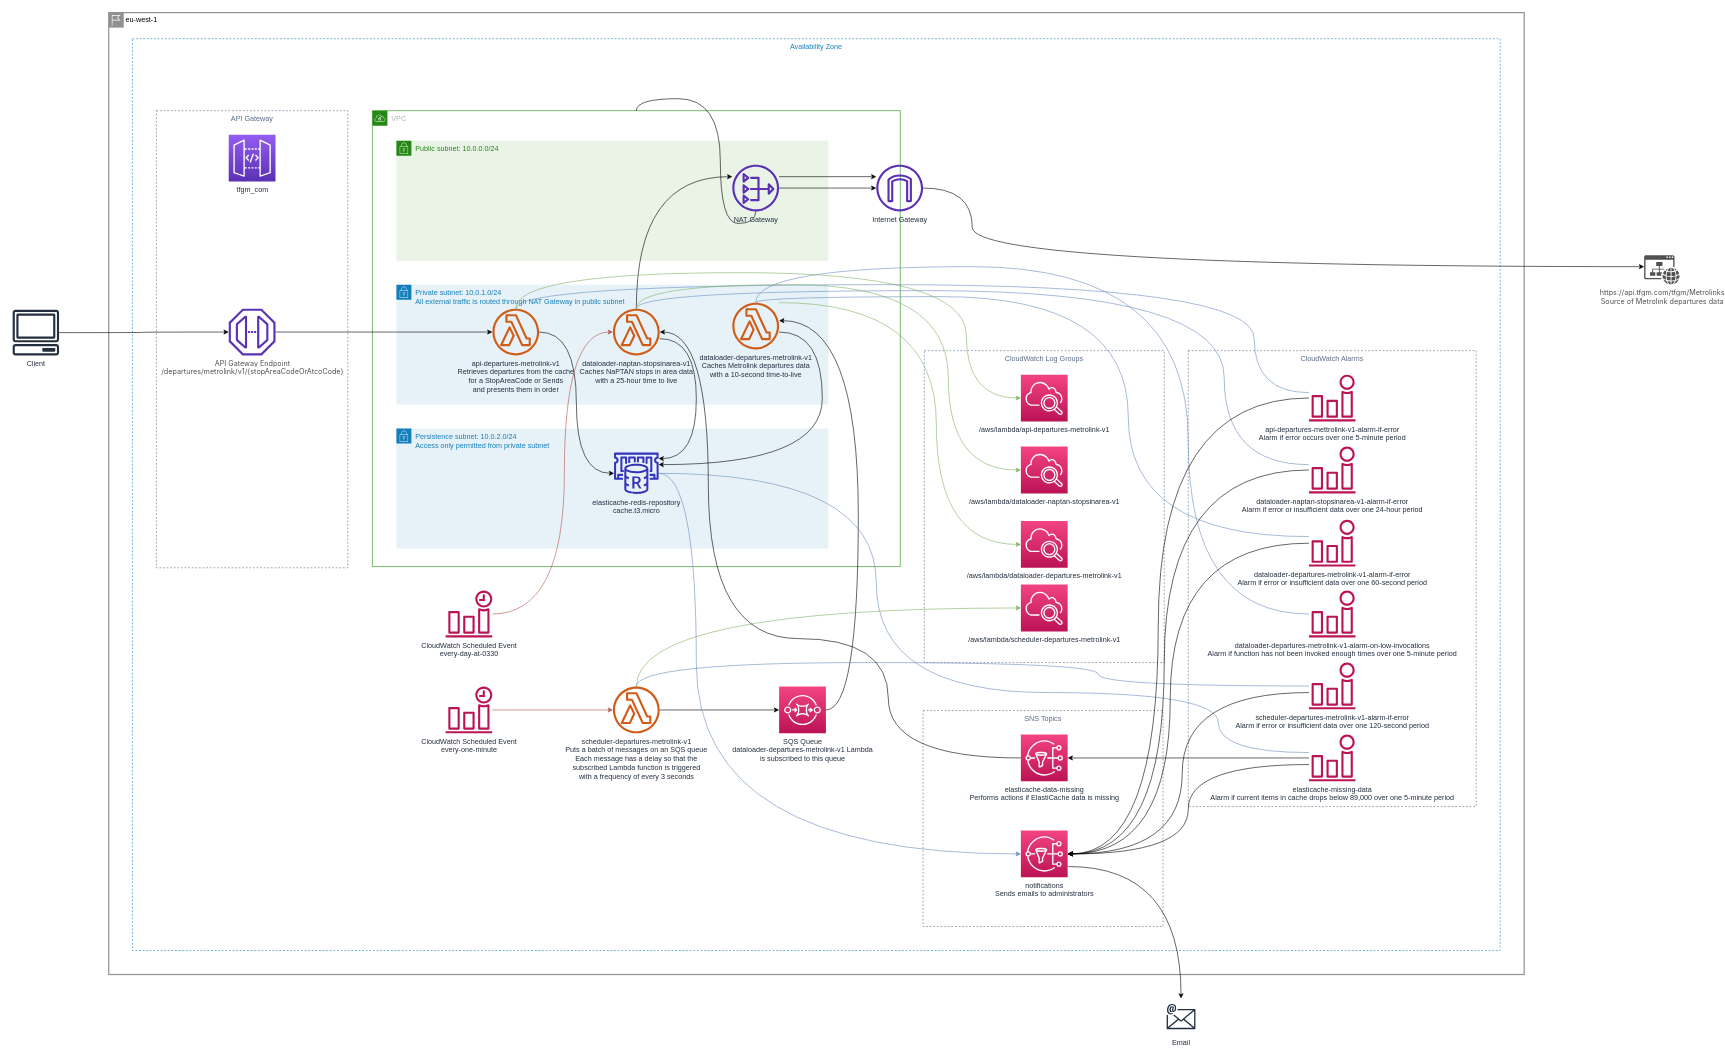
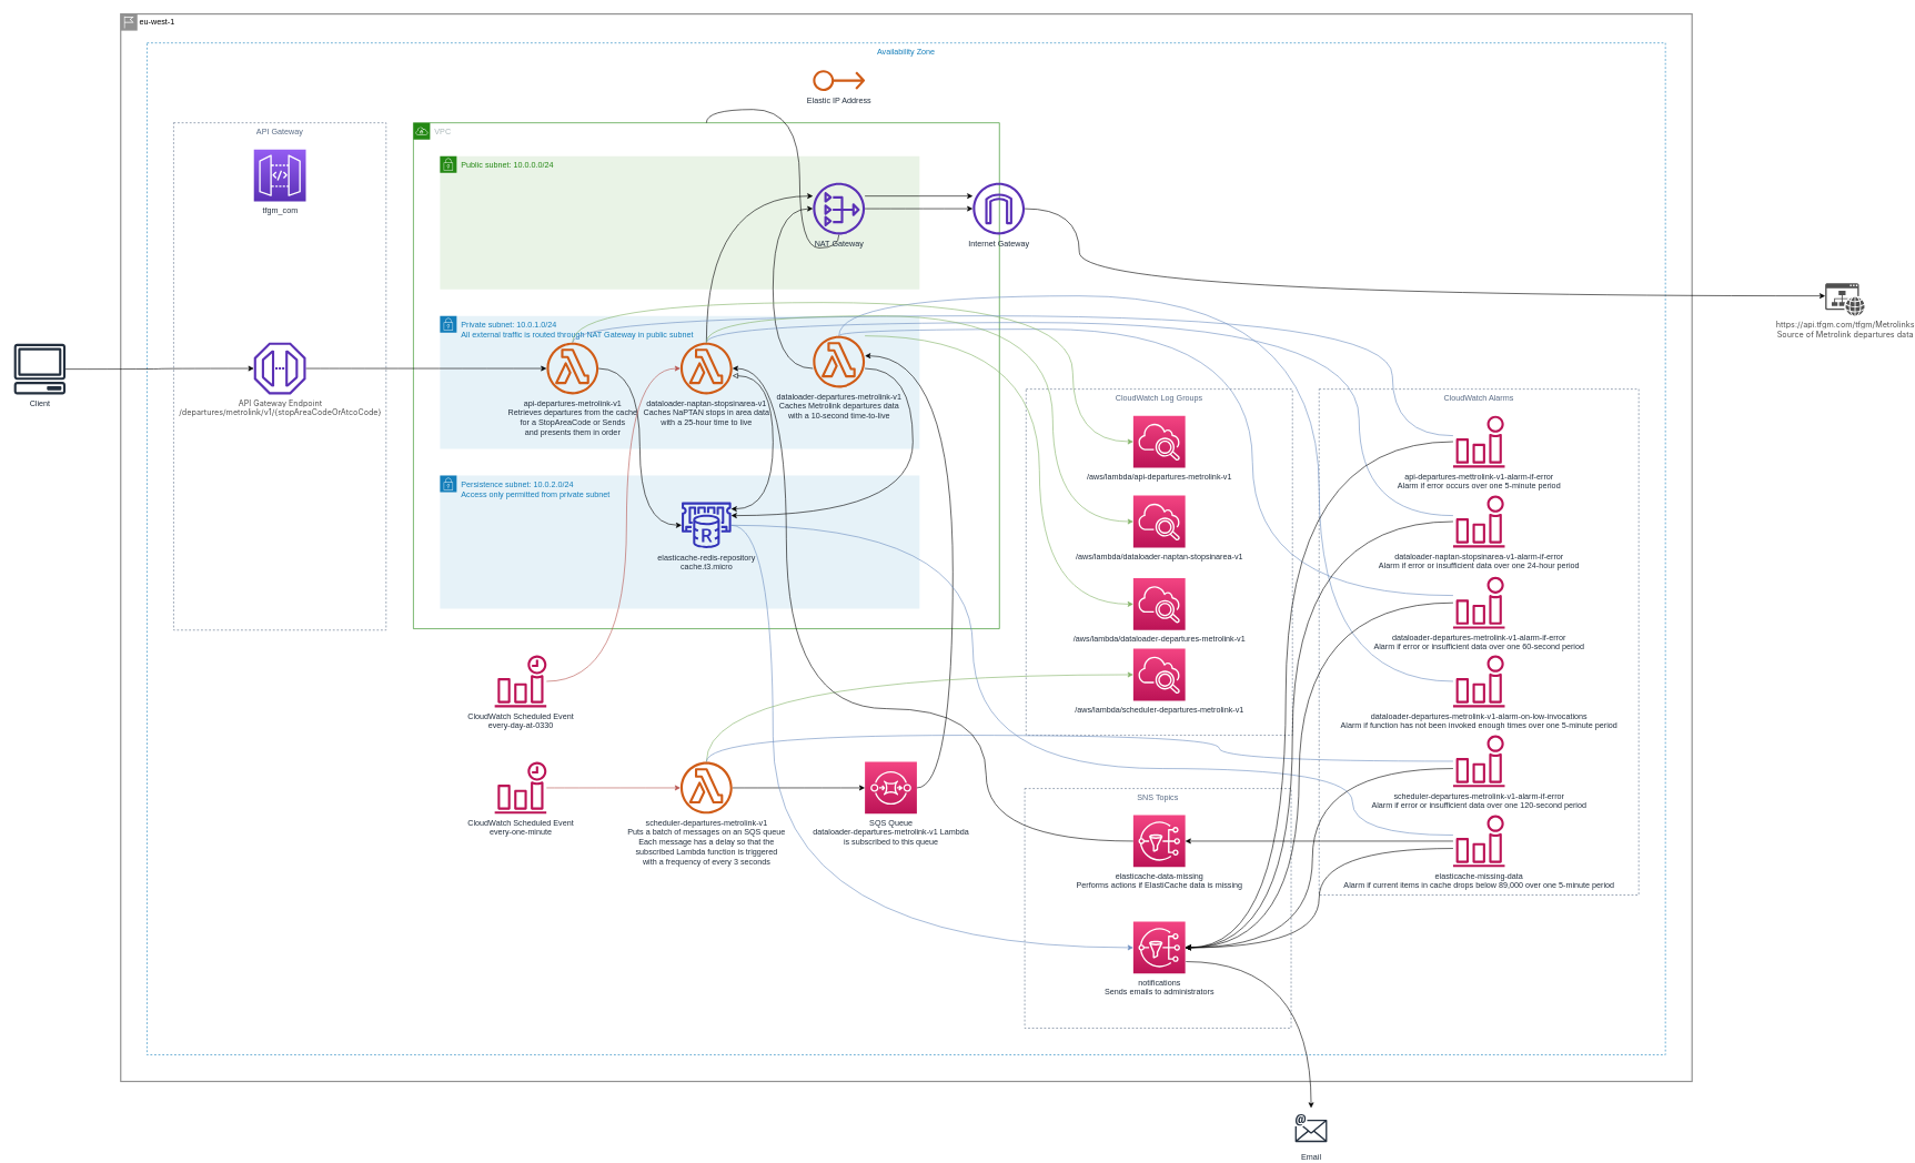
+ <mxCell id="43" value="Elastic IP Address" style="outlineConnect=0;fontColor=#232F3E;gradientColor=none;fillColor=#D05C17;strokeColor=none;dashed=0;verticalLabelPosition=bottom;verticalAlign=top;align=center;html=1;fontSize=12;fontStyle=0;aspect=fixed;pointerEvents=1;shape=mxgraph.aws4.elastic_ip_address;" parent="1" vertex="1"><mxGeometry x="1220" y="104" width="78" height="33" as="geometry" /></mxCell>
+ <mxCell id="19" style="edgeStyle=orthogonalEdgeStyle;rounded=0;orthogonalLoop=1;jettySize=auto;html=1;startArrow=none;startFill=0;endArrow=classic;endFill=1;elbow=vertical;curved=1;" parent="1" source="35" target="28" edge="1"><mxGeometry relative="1" as="geometry"><Array as="points"><mxPoint x="1160" y="553" /><mxPoint x="1160" y="313" /></Array></mxGeometry></mxCell>
- <mxCell id="18" style="edgeStyle=orthogonalEdgeStyle;curved=1;rounded=0;orthogonalLoop=1;jettySize=auto;html=1;startArrow=classic;startFill=1;endArrow=none;endFill=0;" parent="1" source="31" target="37" edge="1"><mxGeometry relative="1" as="geometry"><Array as="points"><mxPoint x="1160" y="764" /><mxPoint x="1160" y="564" /></Array></mxGeometry></mxCell>
+ <mxCell id="18" style="edgeStyle=orthogonalEdgeStyle;curved=1;rounded=0;orthogonalLoop=1;jettySize=auto;html=1;startArrow=classic;startFill=1;endArrow=block;endFill=0;" parent="1" source="31" target="37" edge="1"><mxGeometry relative="1" as="geometry"><Array as="points"><mxPoint x="1160" y="764" /><mxPoint x="1160" y="564" /></Array></mxGeometry></mxCell>
